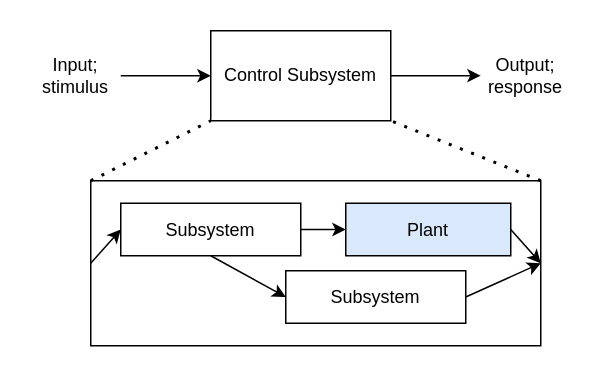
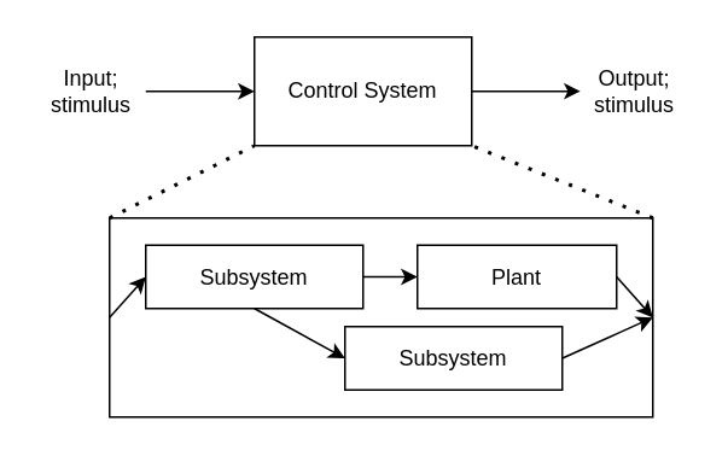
- <mxCell id="4" value="Control Subsystem" style="rounded=0;whiteSpace=wrap;html=1;" vertex="1" parent="1"><mxGeometry x="140" y="20" width="120" height="60" as="geometry" /></mxCell>
+ <mxCell id="4" value="Control System" style="rounded=0;whiteSpace=wrap;html=1;" vertex="1" parent="1"><mxGeometry x="140" y="20" width="120" height="60" as="geometry" /></mxCell>
- <mxCell id="7" value="Output; response" style="text;html=1;strokeColor=none;fillColor=none;align=center;verticalAlign=middle;whiteSpace=wrap;rounded=0;" vertex="1" parent="1"><mxGeometry x="320" y="35" width="60" height="30" as="geometry" /></mxCell>
+ <mxCell id="7" value="Output; stimulus" style="text;html=1;strokeColor=none;fillColor=none;align=center;verticalAlign=middle;whiteSpace=wrap;rounded=0;" vertex="1" parent="1"><mxGeometry x="320" y="35" width="60" height="30" as="geometry" /></mxCell>
- <mxCell id="15" value="Plant" style="rounded=0;whiteSpace=wrap;html=1;fillColor=#dae8fc;" vertex="1" parent="1"><mxGeometry x="230" y="135" width="110" height="35" as="geometry" /></mxCell>
+ <mxCell id="15" value="Plant" style="rounded=0;whiteSpace=wrap;html=1;" vertex="1" parent="1"><mxGeometry x="230" y="135" width="110" height="35" as="geometry" /></mxCell>
